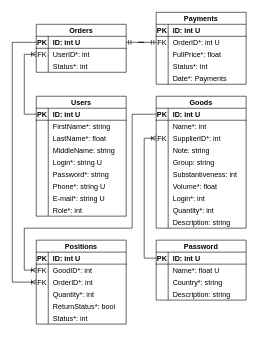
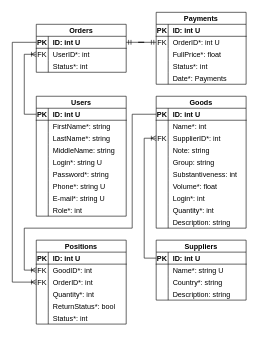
- <mxCell id="42" value="LastName*: float" style="shape=partialRectangle;connectable=0;fillColor=none;top=0;left=0;bottom=0;right=0;align=left;spacingLeft=6;overflow=hidden;" parent="40" vertex="1"><mxGeometry x="20" width="130" height="20" as="geometry"><mxRectangle width="130" height="20" as="alternateBounds" /></mxGeometry></mxCell>
+ <mxCell id="42" value="LastName*: string" style="shape=partialRectangle;connectable=0;fillColor=none;top=0;left=0;bottom=0;right=0;align=left;spacingLeft=6;overflow=hidden;" parent="40" vertex="1"><mxGeometry x="20" width="130" height="20" as="geometry"><mxRectangle width="130" height="20" as="alternateBounds" /></mxGeometry></mxCell>
- <mxCell id="106" value="Password" style="shape=table;startSize=20;container=1;collapsible=1;childLayout=tableLayout;fixedRows=1;rowLines=0;fontStyle=1;align=center;resizeLast=1;swimlaneLine=1;" parent="1" vertex="1"><mxGeometry x="260" y="400" width="150" height="100" as="geometry"><mxRectangle x="40" y="40" width="80" height="30" as="alternateBounds" /></mxGeometry></mxCell>
+ <mxCell id="106" value="Suppliers" style="shape=table;startSize=20;container=1;collapsible=1;childLayout=tableLayout;fixedRows=1;rowLines=0;fontStyle=1;align=center;resizeLast=1;swimlaneLine=1;" parent="1" vertex="1"><mxGeometry x="260" y="400" width="150" height="100" as="geometry"><mxRectangle x="40" y="40" width="80" height="30" as="alternateBounds" /></mxGeometry></mxCell>
- <mxCell id="112" value="Name*: float U" style="shape=partialRectangle;connectable=0;fillColor=none;top=0;left=0;bottom=0;right=0;align=left;spacingLeft=6;overflow=hidden;fontStyle=0;fontSize=12;" parent="110" vertex="1"><mxGeometry x="20" width="130" height="20" as="geometry"><mxRectangle width="130" height="20" as="alternateBounds" /></mxGeometry></mxCell>
+ <mxCell id="112" value="Name*: string U" style="shape=partialRectangle;connectable=0;fillColor=none;top=0;left=0;bottom=0;right=0;align=left;spacingLeft=6;overflow=hidden;fontStyle=0;fontSize=12;" parent="110" vertex="1"><mxGeometry x="20" width="130" height="20" as="geometry"><mxRectangle width="130" height="20" as="alternateBounds" /></mxGeometry></mxCell>
